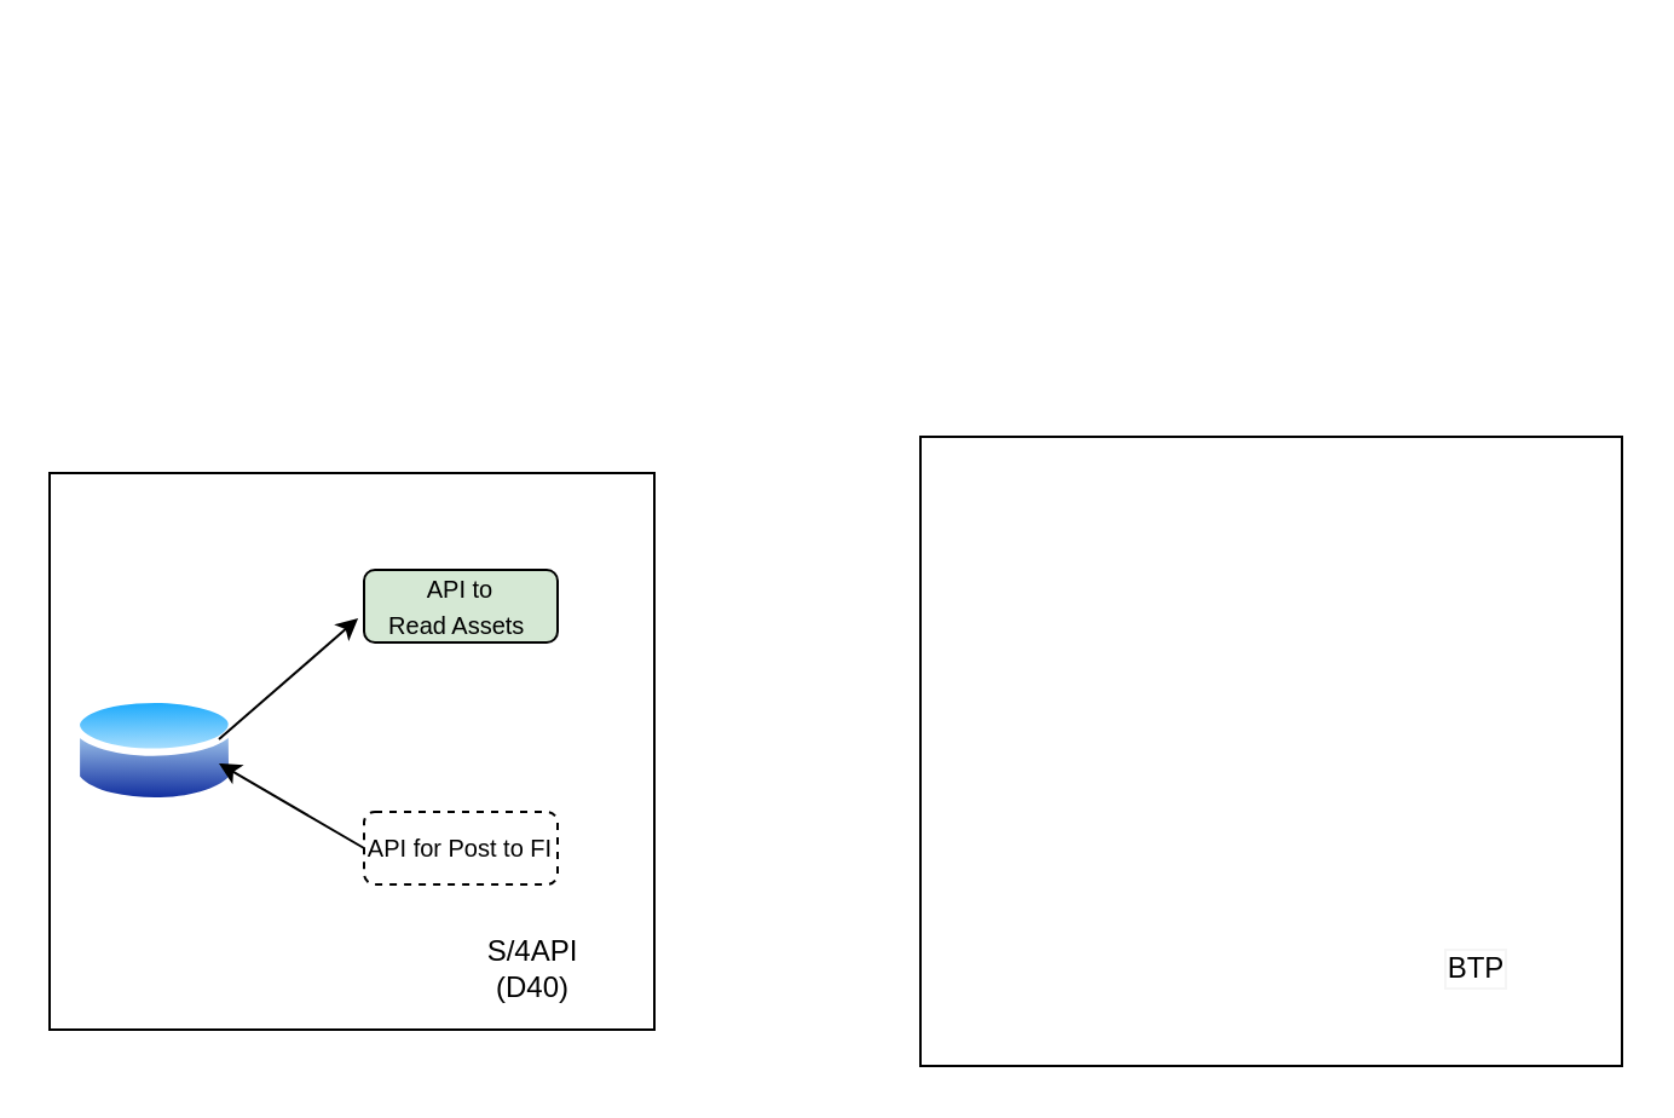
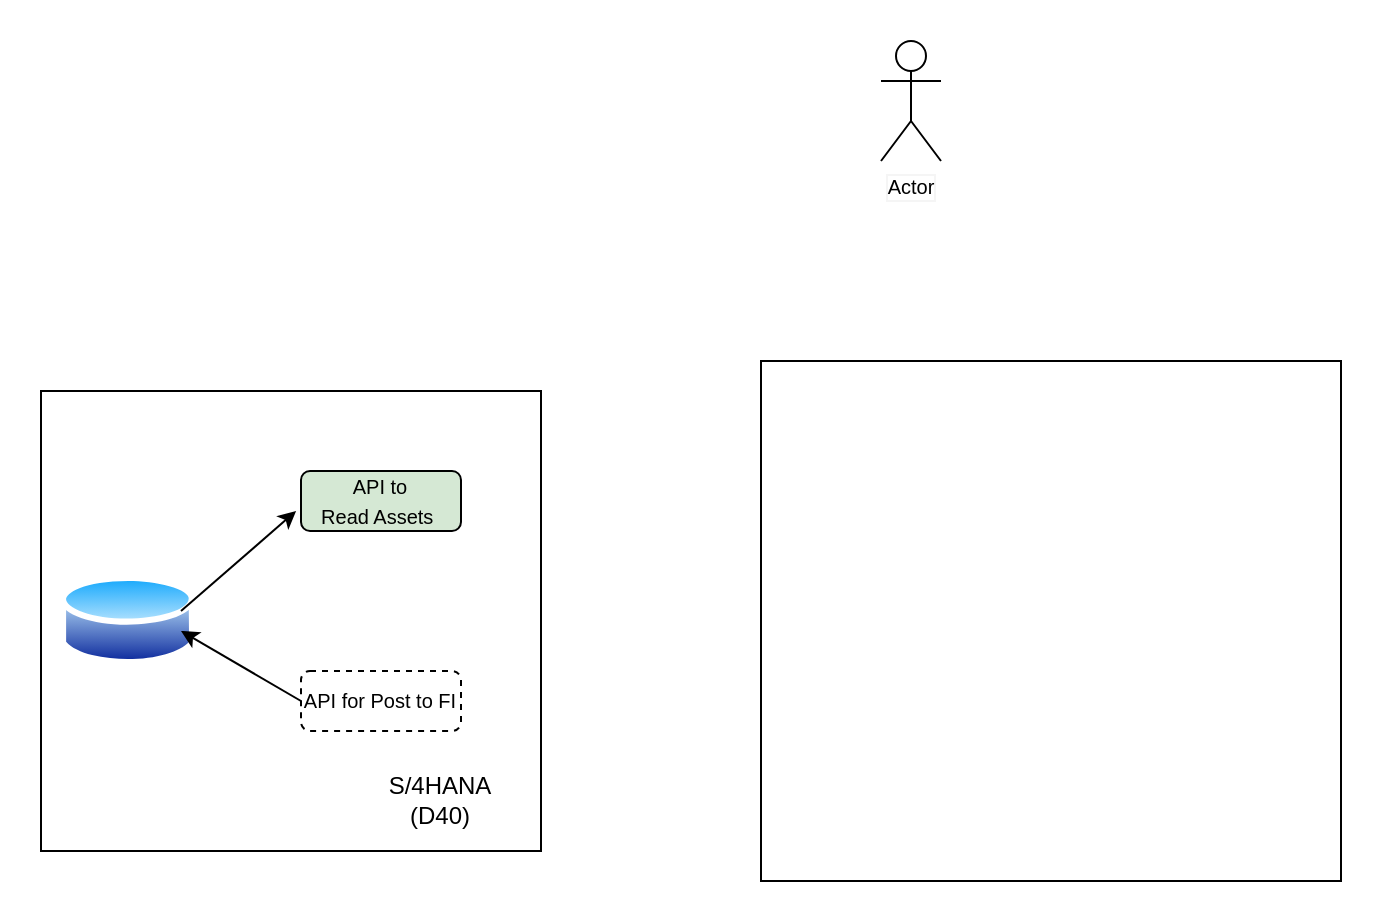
+ <mxCell id="11" value="Actor" style="shape=umlActor;verticalLabelPosition=bottom;verticalAlign=top;html=1;outlineConnect=0;labelBackgroundColor=default;labelBorderColor=#F5F5F5;fontSize=10;fontColor=default;" parent="1" vertex="1"><mxGeometry x="440" y="20" width="30" height="60" as="geometry" /></mxCell>
- <mxCell id="10" value="S/4API (D40)" style="text;html=1;strokeColor=none;fillColor=none;align=center;verticalAlign=middle;whiteSpace=wrap;rounded=0;" parent="1" vertex="1"><mxGeometry x="190" y="385" width="60" height="30" as="geometry" /></mxCell>
+ <mxCell id="10" value="S/4HANA (D40)" style="text;html=1;strokeColor=none;fillColor=none;align=center;verticalAlign=middle;whiteSpace=wrap;rounded=0;" parent="1" vertex="1"><mxGeometry x="190" y="385" width="60" height="30" as="geometry" /></mxCell>
- <mxCell id="4" value="BTP" style="text;html=1;strokeColor=none;fillColor=none;align=center;verticalAlign=middle;whiteSpace=wrap;rounded=0;labelBorderColor=#f5f5f5;labelBackgroundColor=default;fontColor=default;" parent="1" vertex="1"><mxGeometry x="570" y="385" width="80" height="30" as="geometry" /></mxCell>
